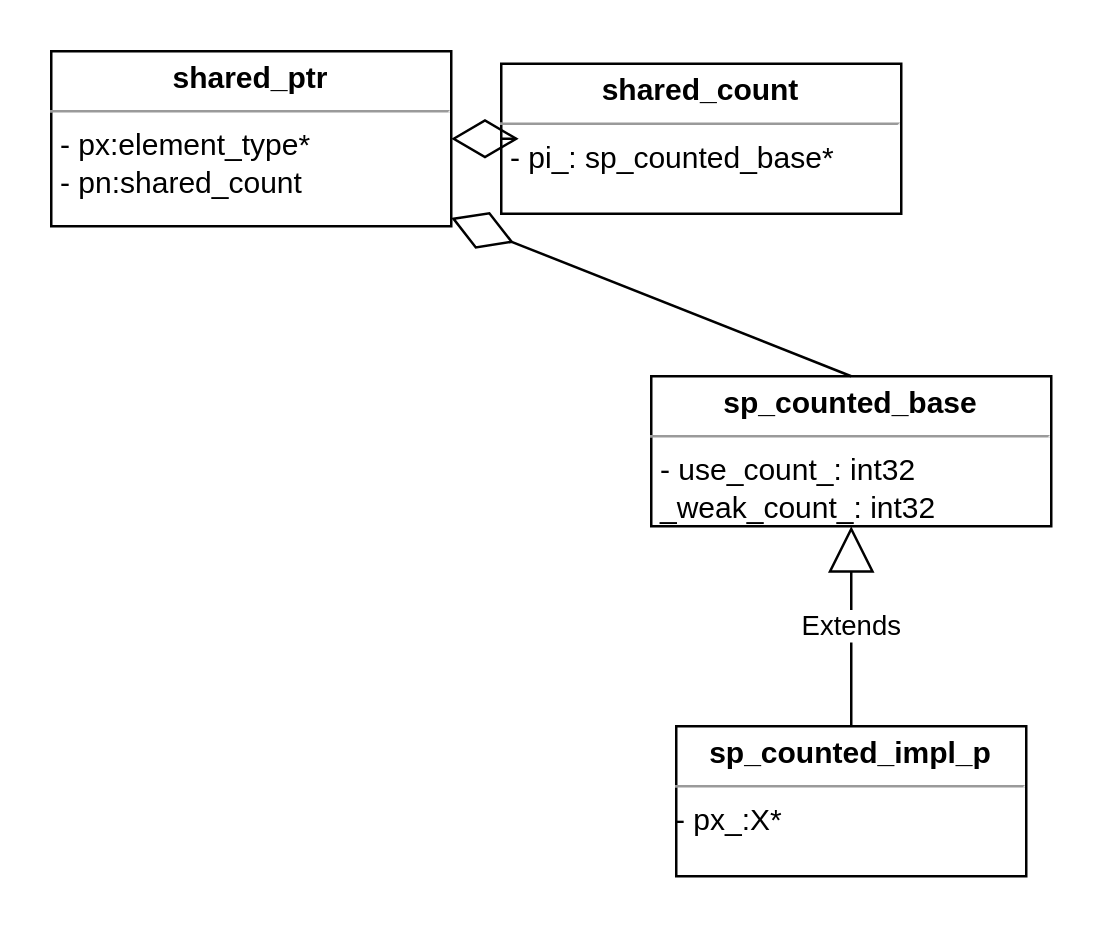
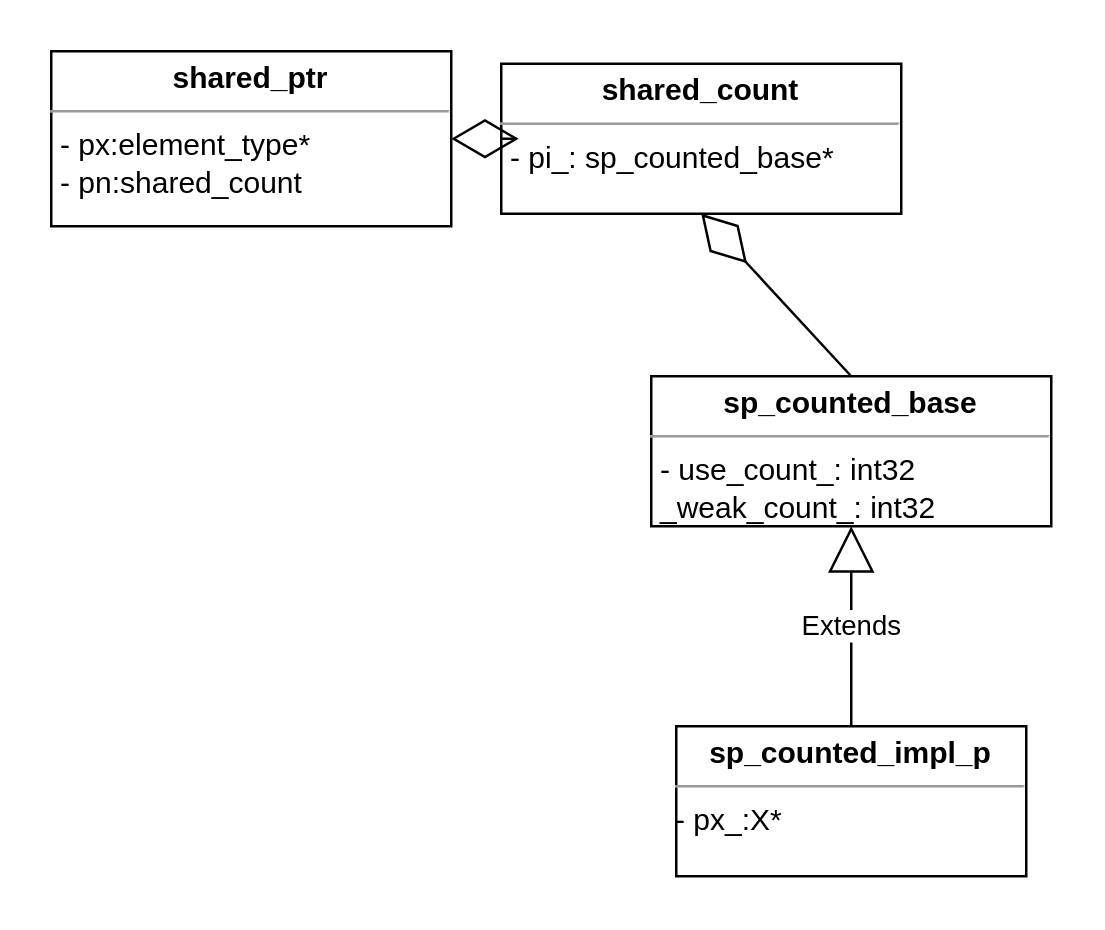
- <mxCell id="6" value="" style="endArrow=diamondThin;endFill=0;endSize=24;html=1;rounded=0;exitX=0.5;exitY=0;exitDx=0;exitDy=0;" parent="1" source="5" target="2" edge="1"><mxGeometry width="160" relative="1" as="geometry"><mxPoint x="140" y="150" as="sourcePoint" /><mxPoint x="300" y="150" as="targetPoint" /></mxGeometry></mxCell>
+ <mxCell id="6" value="" style="endArrow=diamondThin;endFill=0;endSize=24;html=1;rounded=0;entryX=0.5;entryY=1;entryDx=0;entryDy=0;exitX=0.5;exitY=0;exitDx=0;exitDy=0;" parent="1" source="5" target="3" edge="1"><mxGeometry width="160" relative="1" as="geometry"><mxPoint x="140" y="150" as="sourcePoint" /><mxPoint x="300" y="150" as="targetPoint" /></mxGeometry></mxCell>
